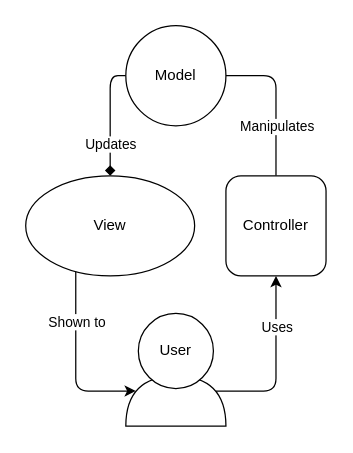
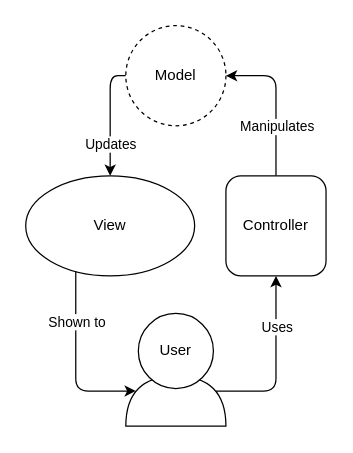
- <mxCell id="4" value="Model" style="ellipse;whiteSpace=wrap;html=1;aspect=fixed;" vertex="1" parent="1"><mxGeometry x="100" y="20" width="80" height="80" as="geometry" /></mxCell>
+ <mxCell id="4" value="Model" style="ellipse;whiteSpace=wrap;html=1;aspect=fixed;dashed=1;" vertex="1" parent="1"><mxGeometry x="100" y="20" width="80" height="80" as="geometry" /></mxCell>
- <mxCell id="8" style="edgeStyle=orthogonalEdgeStyle;html=1;entryX=1;entryY=0.5;entryDx=0;entryDy=0;endArrow=none;" edge="1" parent="1" source="10" target="4"><mxGeometry relative="1" as="geometry" /></mxCell>
+ <mxCell id="8" style="edgeStyle=orthogonalEdgeStyle;html=1;entryX=1;entryY=0.5;entryDx=0;entryDy=0;" edge="1" parent="1" source="10" target="4"><mxGeometry relative="1" as="geometry" /></mxCell>
- <mxCell id="2" style="html=1;entryX=0.5;entryY=0;entryDx=0;entryDy=0;edgeStyle=orthogonalEdgeStyle;exitX=0;exitY=0.5;exitDx=0;exitDy=0;endArrow=diamond;" edge="1" parent="1" source="4" target="7"><mxGeometry relative="1" as="geometry" /></mxCell>
+ <mxCell id="2" style="html=1;entryX=0.5;entryY=0;entryDx=0;entryDy=0;edgeStyle=orthogonalEdgeStyle;exitX=0;exitY=0.5;exitDx=0;exitDy=0;" edge="1" parent="1" source="4" target="7"><mxGeometry relative="1" as="geometry" /></mxCell>
